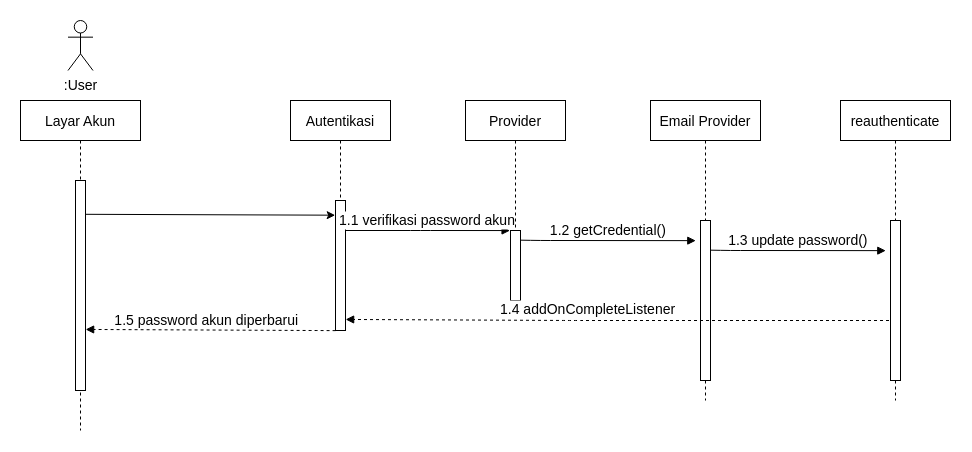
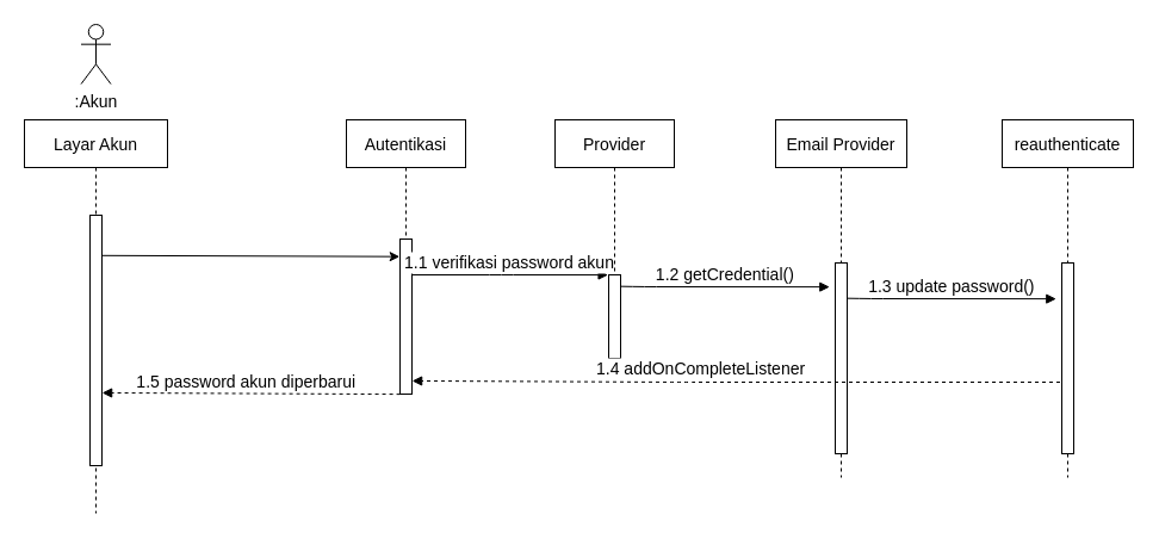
- <mxCell id="7" value="&lt;font style=&quot;font-size: 14px;&quot;&gt;:User&lt;/font&gt;" style="shape=umlActor;verticalLabelPosition=bottom;verticalAlign=top;html=1;outlineConnect=0;" parent="1" vertex="1"><mxGeometry x="67.5" y="20" width="25" height="50" as="geometry" /></mxCell>
+ <mxCell id="7" value="&lt;font style=&quot;font-size: 14px;&quot;&gt;:Akun&lt;/font&gt;" style="shape=umlActor;verticalLabelPosition=bottom;verticalAlign=top;html=1;outlineConnect=0;" parent="1" vertex="1"><mxGeometry x="67.5" y="20" width="25" height="50" as="geometry" /></mxCell>
